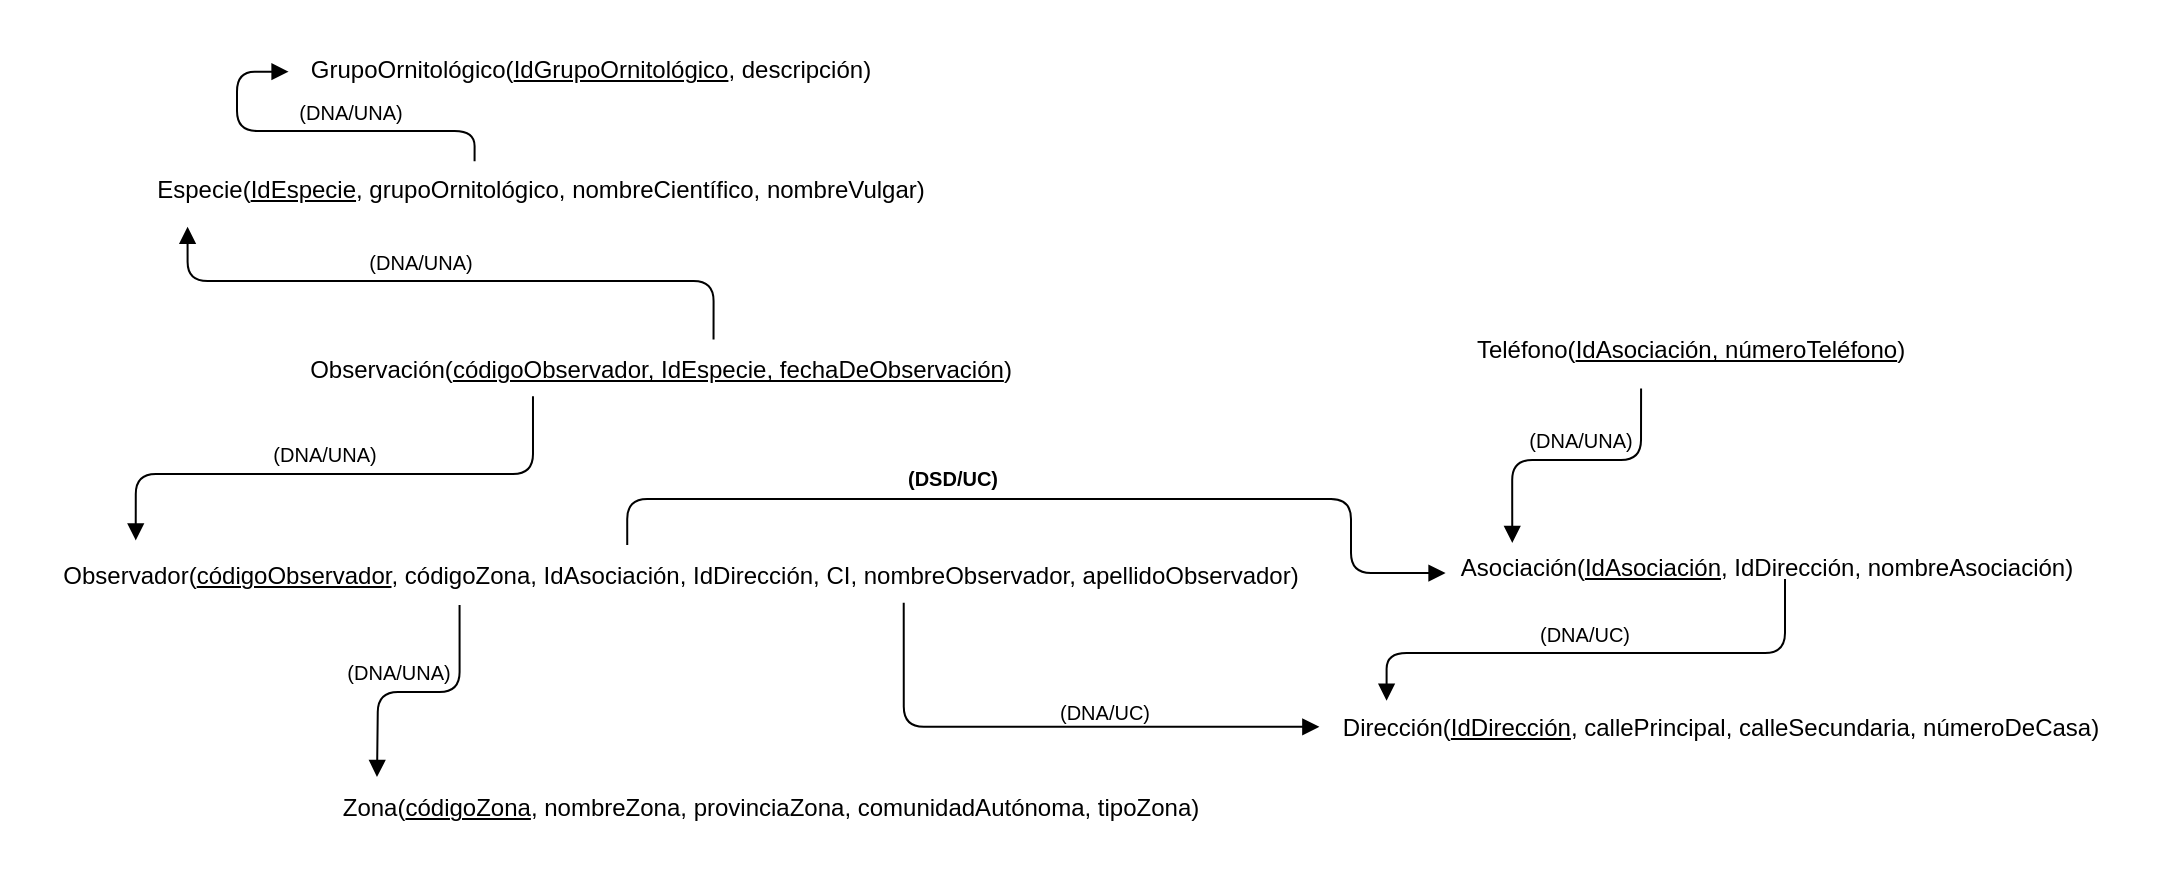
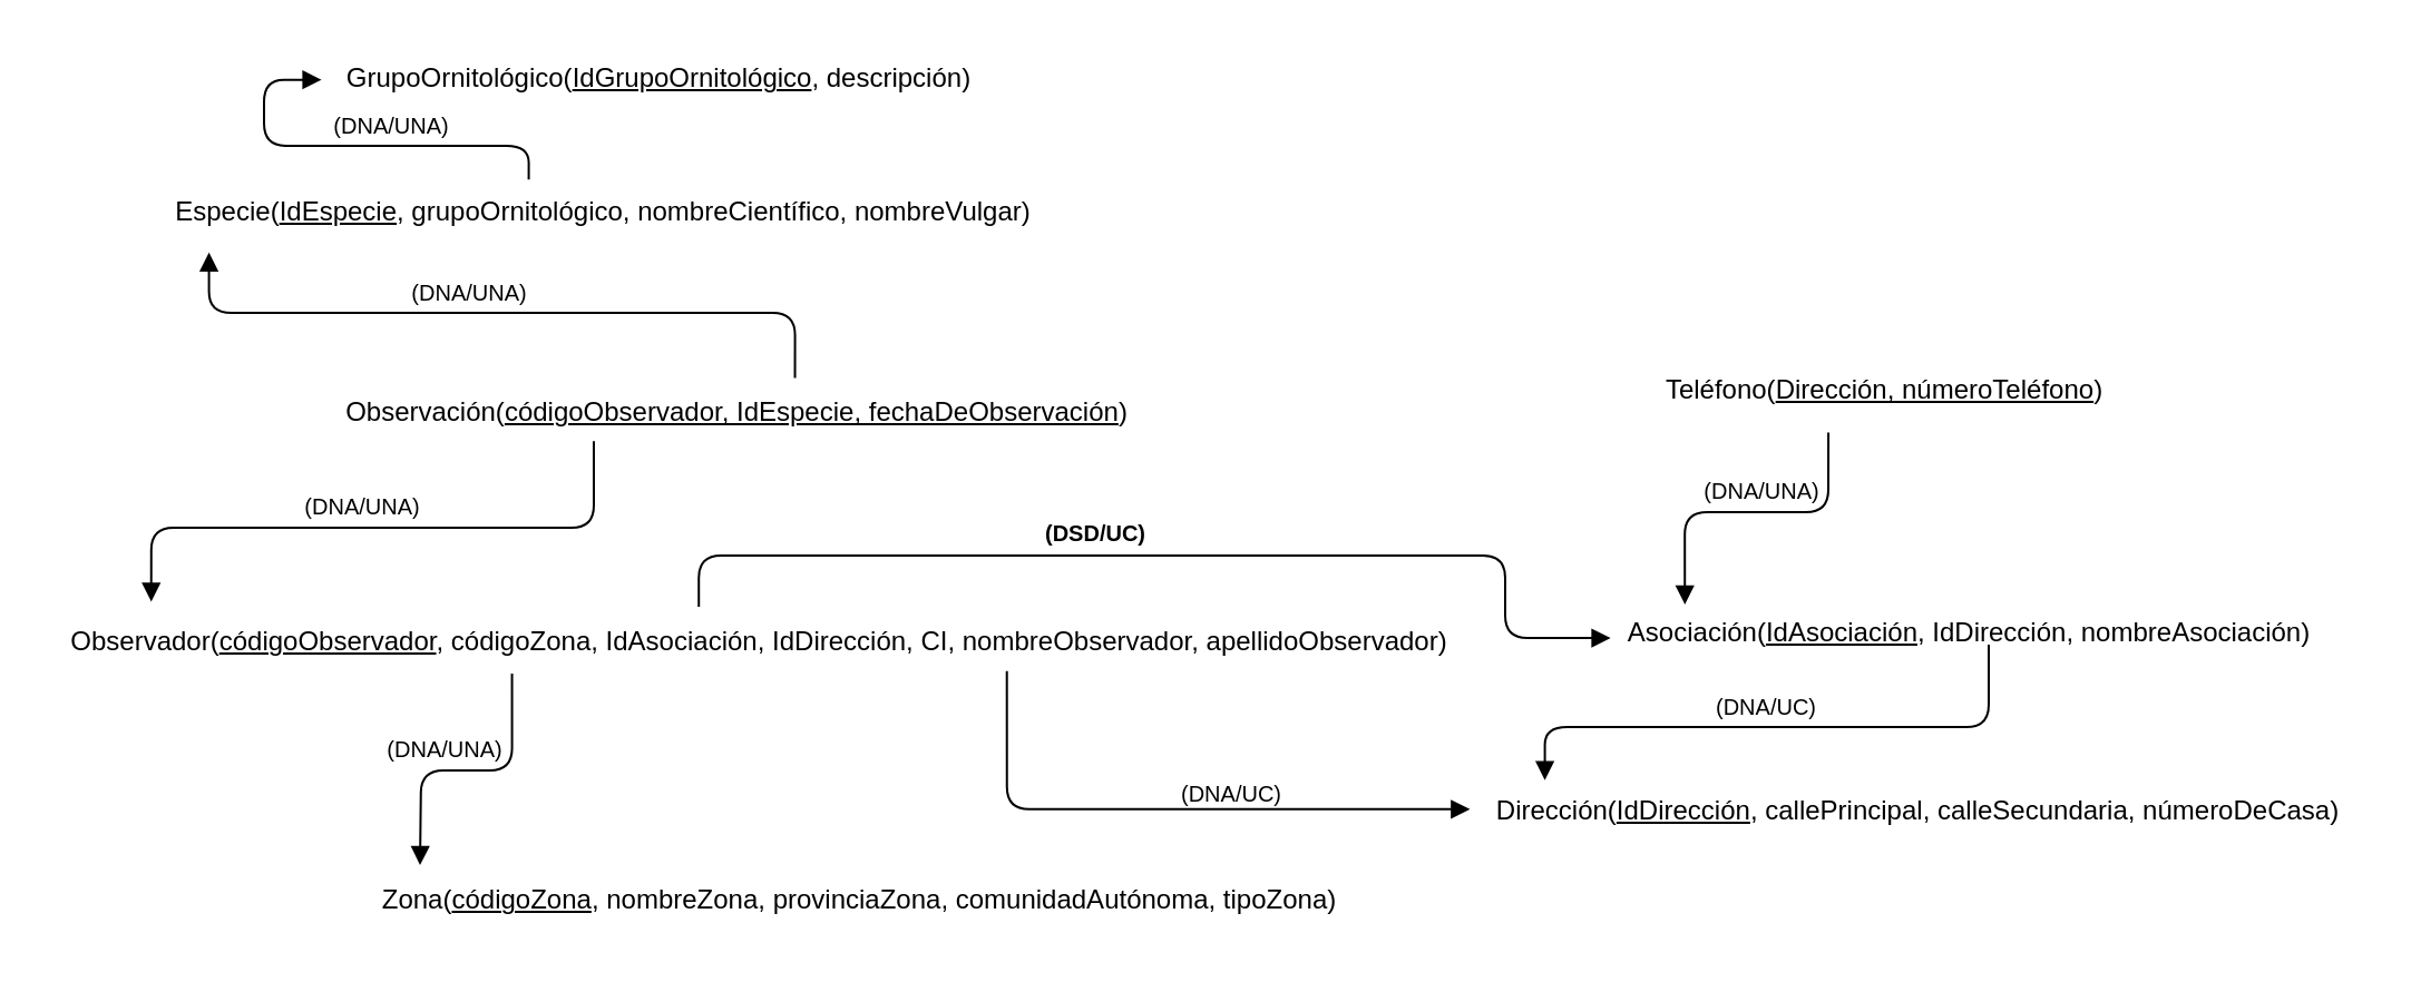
- <mxCell id="16" value="Teléfono(&lt;u&gt;IdAsociación, númeroTeléfono&lt;/u&gt;)" style="text;html=1;align=center;verticalAlign=middle;resizable=0;points=[];autosize=1;strokeColor=none;fillColor=none;" vertex="1" parent="1"><mxGeometry x="725" y="160" width="240" height="30" as="geometry" /></mxCell>
+ <mxCell id="16" value="Teléfono(&lt;u&gt;Dirección, númeroTeléfono&lt;/u&gt;)" style="text;html=1;align=center;verticalAlign=middle;resizable=0;points=[];autosize=1;strokeColor=none;fillColor=none;" vertex="1" parent="1"><mxGeometry x="725" y="160" width="240" height="30" as="geometry" /></mxCell>
- <mxCell id="22" value="&lt;font style=&quot;font-size: 10px;&quot;&gt;&lt;b&gt;(DSD/UC)&lt;/b&gt;&lt;/font&gt;" style="text;html=1;align=center;verticalAlign=middle;resizable=0;points=[];autosize=1;strokeColor=none;fillColor=none;" vertex="1" parent="1"><mxGeometry x="441" y="224" width="70" height="30" as="geometry" /></mxCell>
+ <mxCell id="22" value="&lt;font style=&quot;font-size: 10px;&quot;&gt;&lt;b&gt;(DSD/UC)&lt;/b&gt;&lt;/font&gt;" style="text;html=1;align=center;verticalAlign=middle;resizable=0;points=[];autosize=1;strokeColor=none;fillColor=none;" vertex="1" parent="1"><mxGeometry x="456" y="224" width="70" height="30" as="geometry" /></mxCell>
